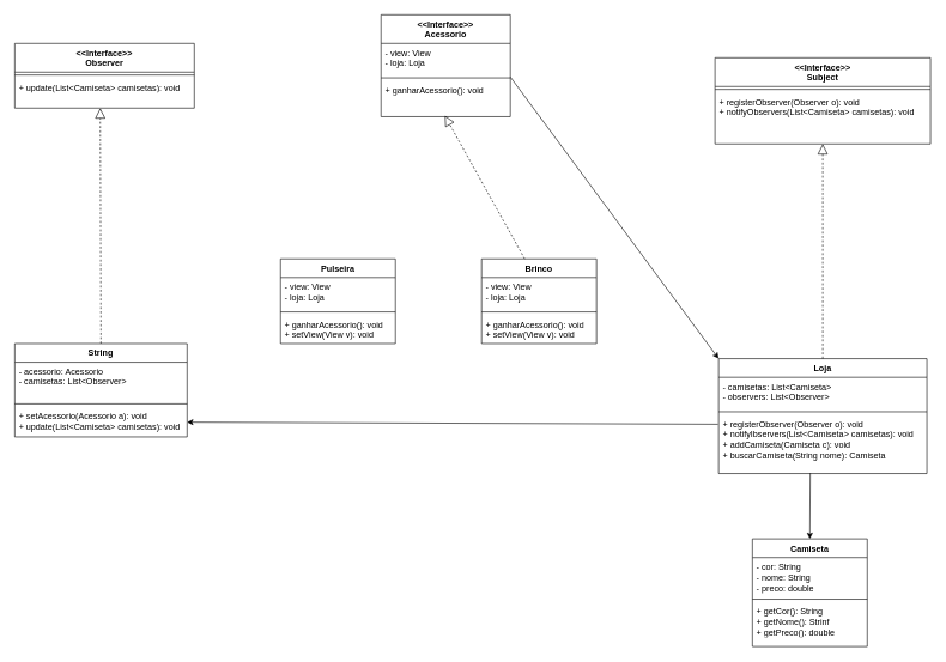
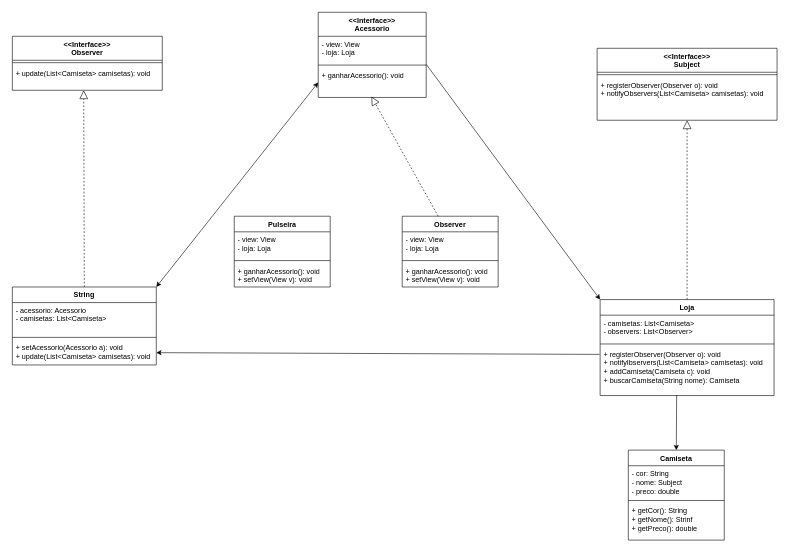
+ <mxCell id="35" value="" style="endArrow=classic;startArrow=classic;html=1;rounded=0;entryX=0;entryY=0.5;entryDx=0;entryDy=0;exitX=1;exitY=0;exitDx=0;exitDy=0;" edge="1" parent="1" source="25" target="5"><mxGeometry width="50" height="50" relative="1" as="geometry"><mxPoint x="300" y="250" as="sourcePoint" /><mxPoint x="350" y="200" as="targetPoint" /></mxGeometry></mxCell>
- <mxCell id="10" value="Brinco" style="swimlane;fontStyle=1;align=center;verticalAlign=top;childLayout=stackLayout;horizontal=1;startSize=26;horizontalStack=0;resizeParent=1;resizeParentMax=0;resizeLast=0;collapsible=1;marginBottom=0;whiteSpace=wrap;html=1;" vertex="1" parent="1"><mxGeometry x="670" y="360" width="160" height="118" as="geometry" /></mxCell>
+ <mxCell id="10" value="Observer" style="swimlane;fontStyle=1;align=center;verticalAlign=top;childLayout=stackLayout;horizontal=1;startSize=26;horizontalStack=0;resizeParent=1;resizeParentMax=0;resizeLast=0;collapsible=1;marginBottom=0;whiteSpace=wrap;html=1;" vertex="1" parent="1"><mxGeometry x="670" y="360" width="160" height="118" as="geometry" /></mxCell>
- <mxCell id="26" value="- acessorio: Acessorio&lt;br&gt;- camisetas: List&amp;lt;Observer&amp;gt;" style="text;strokeColor=none;fillColor=none;align=left;verticalAlign=top;spacingLeft=4;spacingRight=4;overflow=hidden;rotatable=0;points=[[0,0.5],[1,0.5]];portConstraint=eastwest;whiteSpace=wrap;html=1;" vertex="1" parent="25"><mxGeometry y="26" width="240" height="54" as="geometry" /></mxCell>
+ <mxCell id="26" value="- acessorio: Acessorio&lt;br&gt;- camisetas: List&amp;lt;Camiseta&amp;gt;" style="text;strokeColor=none;fillColor=none;align=left;verticalAlign=top;spacingLeft=4;spacingRight=4;overflow=hidden;rotatable=0;points=[[0,0.5],[1,0.5]];portConstraint=eastwest;whiteSpace=wrap;html=1;" vertex="1" parent="25"><mxGeometry y="26" width="240" height="54" as="geometry" /></mxCell>
- <mxCell id="22" value="- cor: String&lt;br&gt;- nome: String&lt;br&gt;- preco: double" style="text;strokeColor=none;fillColor=none;align=left;verticalAlign=top;spacingLeft=4;spacingRight=4;overflow=hidden;rotatable=0;points=[[0,0.5],[1,0.5]];portConstraint=eastwest;whiteSpace=wrap;html=1;" vertex="1" parent="21"><mxGeometry y="26" width="160" height="54" as="geometry" /></mxCell>
+ <mxCell id="22" value="- cor: String&lt;br&gt;- nome: Subject&lt;br&gt;- preco: double" style="text;strokeColor=none;fillColor=none;align=left;verticalAlign=top;spacingLeft=4;spacingRight=4;overflow=hidden;rotatable=0;points=[[0,0.5],[1,0.5]];portConstraint=eastwest;whiteSpace=wrap;html=1;" vertex="1" parent="21"><mxGeometry y="26" width="160" height="54" as="geometry" /></mxCell>
